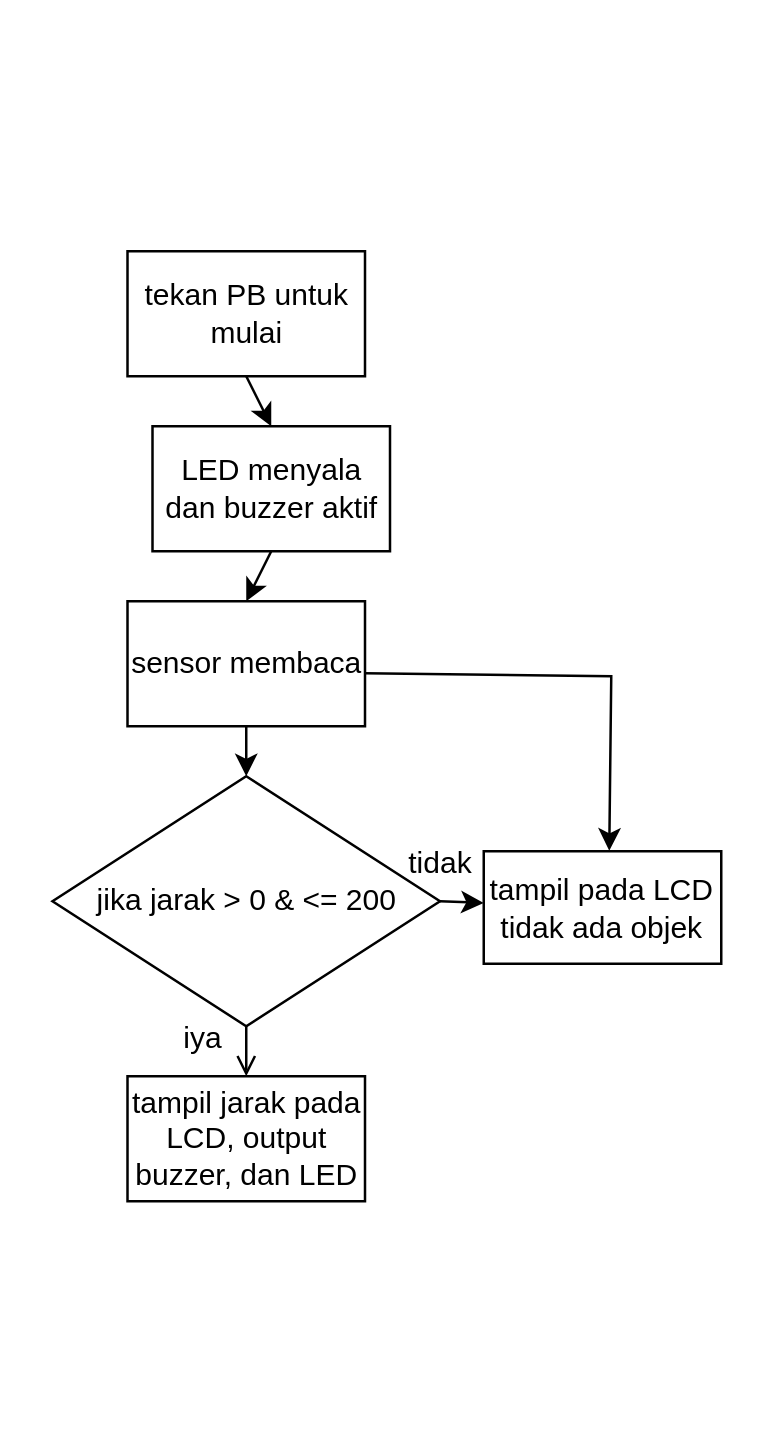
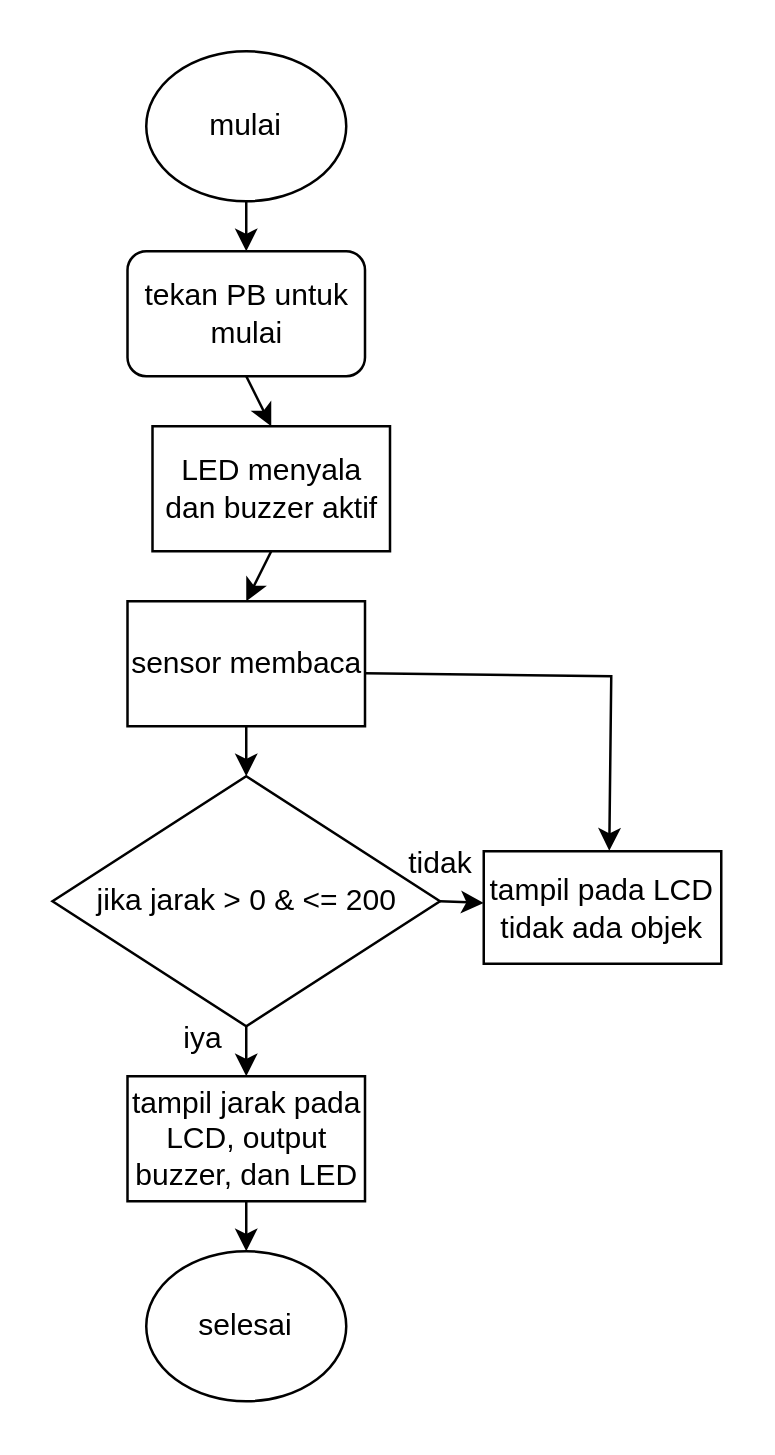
+ <mxCell id="2" value="mulai" style="ellipse;whiteSpace=wrap;html=1;" vertex="1" parent="1"><mxGeometry x="58" y="20" width="80" height="60" as="geometry" /></mxCell>
+ <mxCell id="10" value="" style="endArrow=classic;html=1;rounded=0;exitX=0.5;exitY=1;exitDx=0;exitDy=0;entryX=0.5;entryY=0;entryDx=0;entryDy=0;" edge="1" parent="1" source="2" target="3"><mxGeometry width="50" height="50" relative="1" as="geometry"><mxPoint x="313" y="320" as="sourcePoint" /><mxPoint x="363" y="270" as="targetPoint" /></mxGeometry></mxCell>
- <mxCell id="3" value="tekan PB untuk mulai" style="rounded=0;whiteSpace=wrap;html=1;" vertex="1" parent="1"><mxGeometry x="50.5" y="100" width="95" height="50" as="geometry" /></mxCell>
+ <mxCell id="3" value="tekan PB untuk mulai" style="whiteSpace=wrap;html=1;rounded=1;" vertex="1" parent="1"><mxGeometry x="50.5" y="100" width="95" height="50" as="geometry" /></mxCell>
- <mxCell id="14" value="" style="endArrow=open;html=1;rounded=0;exitX=0.5;exitY=1;exitDx=0;exitDy=0;entryX=0.5;entryY=0;entryDx=0;entryDy=0;" edge="1" parent="1" source="6" target="7"><mxGeometry width="50" height="50" relative="1" as="geometry"><mxPoint x="93" y="400" as="sourcePoint" /><mxPoint x="143" y="350" as="targetPoint" /></mxGeometry></mxCell>
+ <mxCell id="14" value="" style="endArrow=classic;html=1;rounded=0;exitX=0.5;exitY=1;exitDx=0;exitDy=0;entryX=0.5;entryY=0;entryDx=0;entryDy=0;" edge="1" parent="1" source="6" target="7"><mxGeometry width="50" height="50" relative="1" as="geometry"><mxPoint x="93" y="400" as="sourcePoint" /><mxPoint x="143" y="350" as="targetPoint" /></mxGeometry></mxCell>
+ <mxCell id="15" value="" style="endArrow=classic;html=1;rounded=0;exitX=0.5;exitY=1;exitDx=0;exitDy=0;entryX=0.5;entryY=0;entryDx=0;entryDy=0;" edge="1" parent="1" source="7" target="9"><mxGeometry width="50" height="50" relative="1" as="geometry"><mxPoint x="313" y="390" as="sourcePoint" /><mxPoint x="363" y="340" as="targetPoint" /></mxGeometry></mxCell>
+ <mxCell id="9" value="selesai" style="ellipse;whiteSpace=wrap;html=1;" vertex="1" parent="1"><mxGeometry x="58" y="500" width="80" height="60" as="geometry" /></mxCell>
